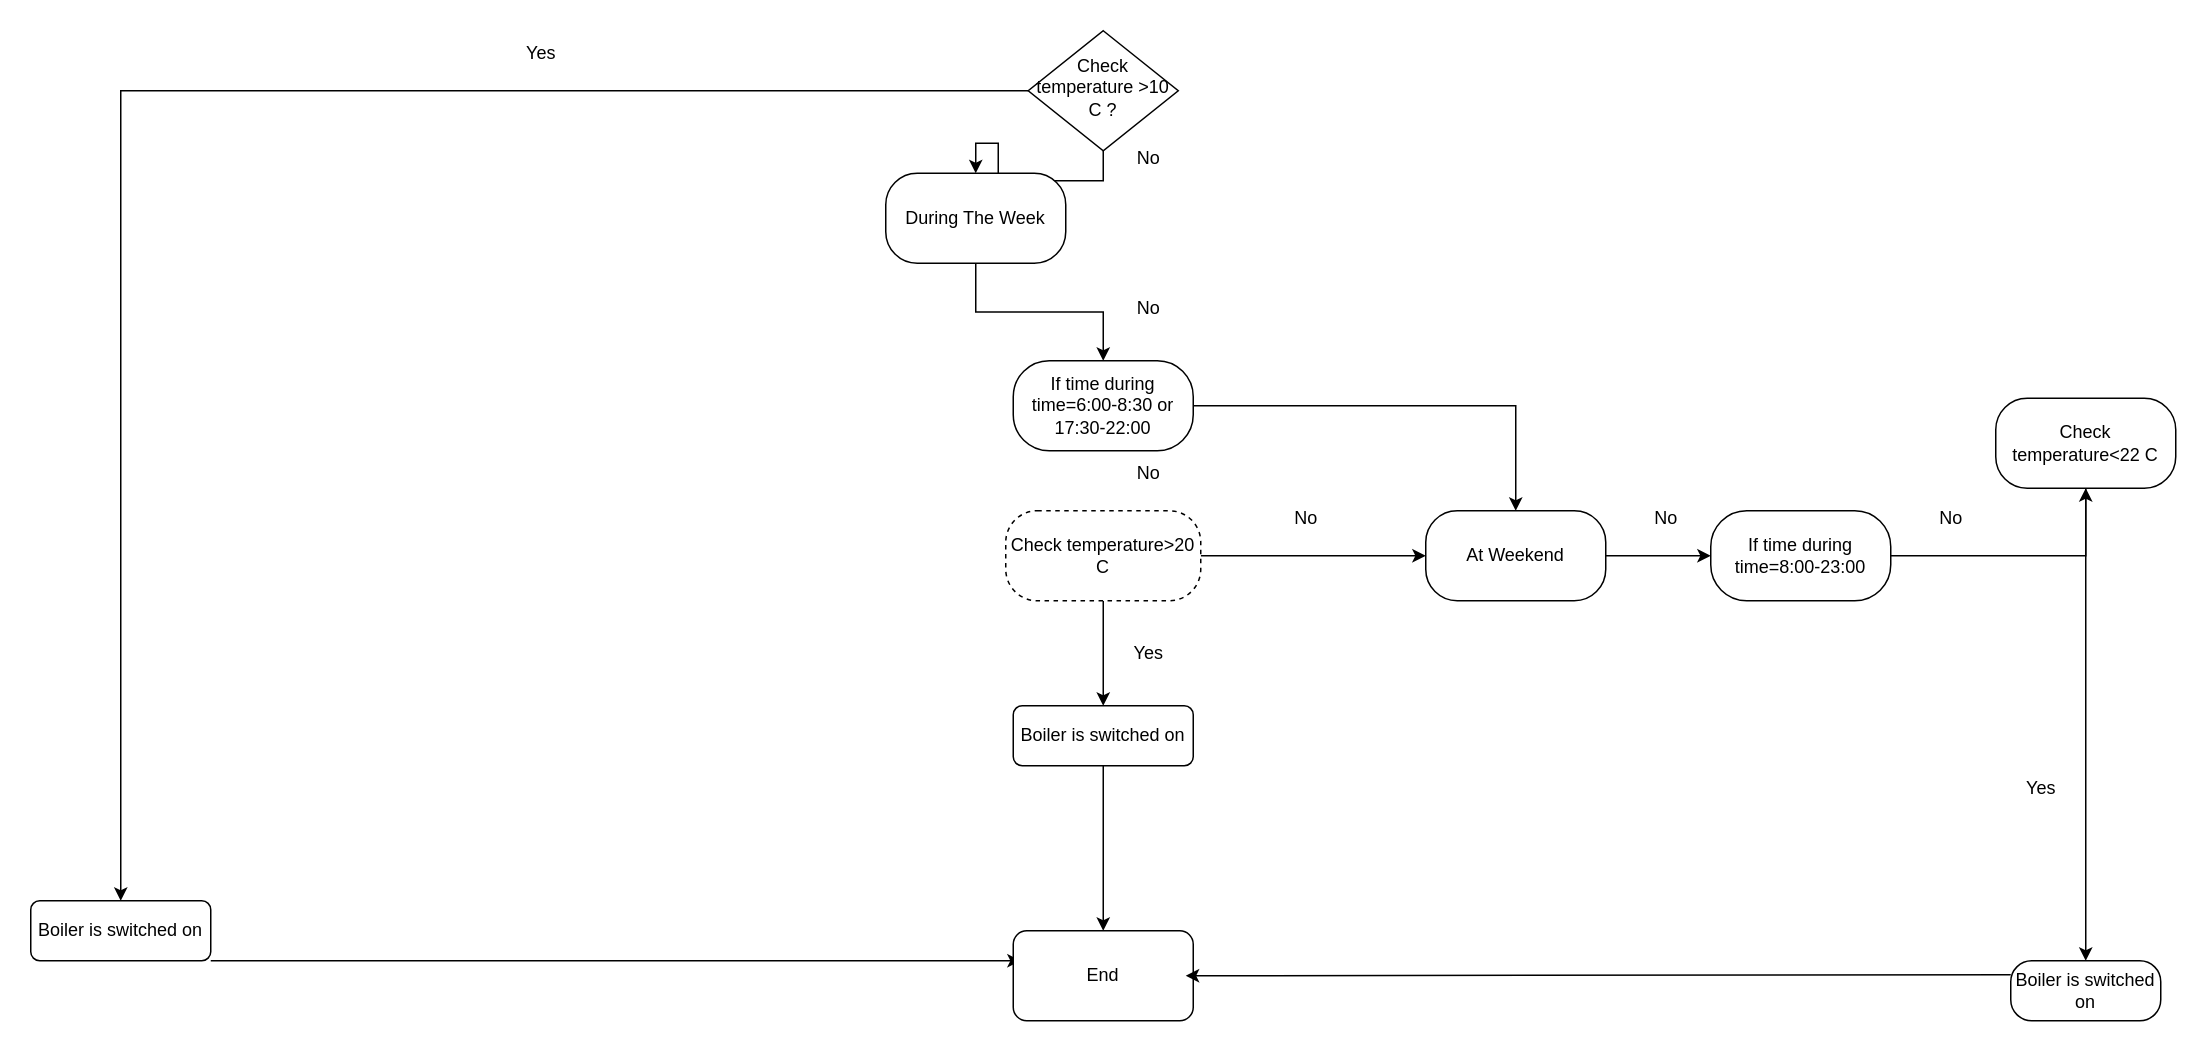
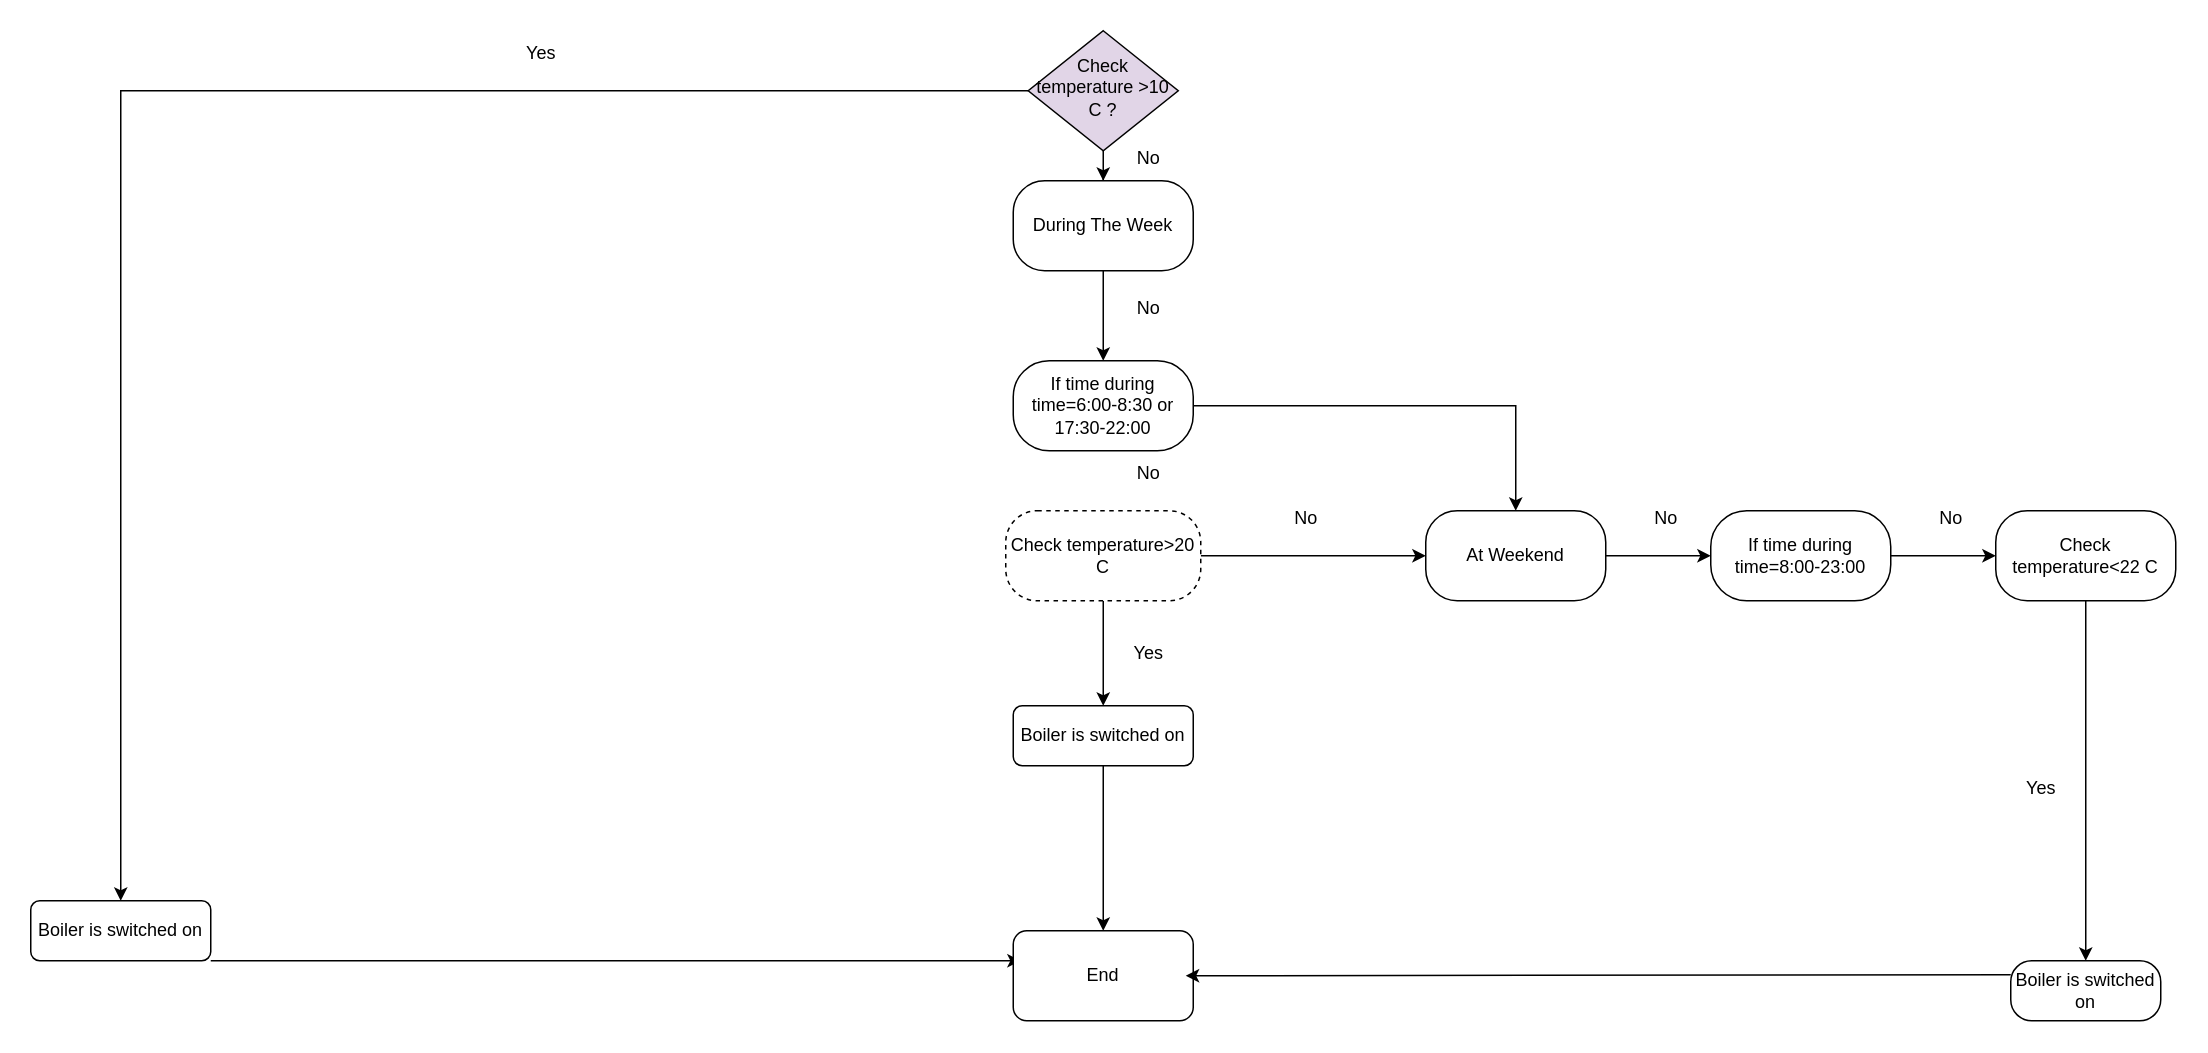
- <mxCell id="4" value="Check temperature &amp;gt;10 C ?" style="rhombus;whiteSpace=wrap;html=1;shadow=0;fontFamily=Helvetica;fontSize=12;align=center;strokeWidth=1;spacing=6;spacingTop=-4;" parent="1" vertex="1"><mxGeometry x="685" y="20" width="100" height="80" as="geometry" /></mxCell>
+ <mxCell id="4" value="Check temperature &amp;gt;10 C ?" style="rhombus;whiteSpace=wrap;html=1;shadow=0;fontFamily=Helvetica;fontSize=12;align=center;strokeWidth=1;spacing=6;spacingTop=-4;fillColor=#e1d5e7;" parent="1" vertex="1"><mxGeometry x="685" y="20" width="100" height="80" as="geometry" /></mxCell>
- <mxCell id="29" value="During The Week" style="whiteSpace=wrap;html=1;rounded=1;glass=0;strokeWidth=1;shadow=0;arcSize=35;" parent="1" vertex="1"><mxGeometry x="590" y="115" width="120" height="60" as="geometry" /></mxCell>
+ <mxCell id="29" value="During The Week" style="whiteSpace=wrap;html=1;rounded=1;glass=0;strokeWidth=1;shadow=0;arcSize=35;" parent="1" vertex="1"><mxGeometry x="675" y="120" width="120" height="60" as="geometry" /></mxCell>
- <mxCell id="13" value="Check temperature&amp;lt;22 C" style="whiteSpace=wrap;html=1;rounded=1;glass=0;strokeWidth=1;shadow=0;arcSize=35;" parent="1" vertex="1"><mxGeometry x="1330" y="265" width="120" height="60" as="geometry" /></mxCell>
+ <mxCell id="13" value="Check temperature&amp;lt;22 C" style="whiteSpace=wrap;html=1;rounded=1;glass=0;strokeWidth=1;shadow=0;arcSize=35;" parent="1" vertex="1"><mxGeometry x="1330" y="340" width="120" height="60" as="geometry" /></mxCell>
